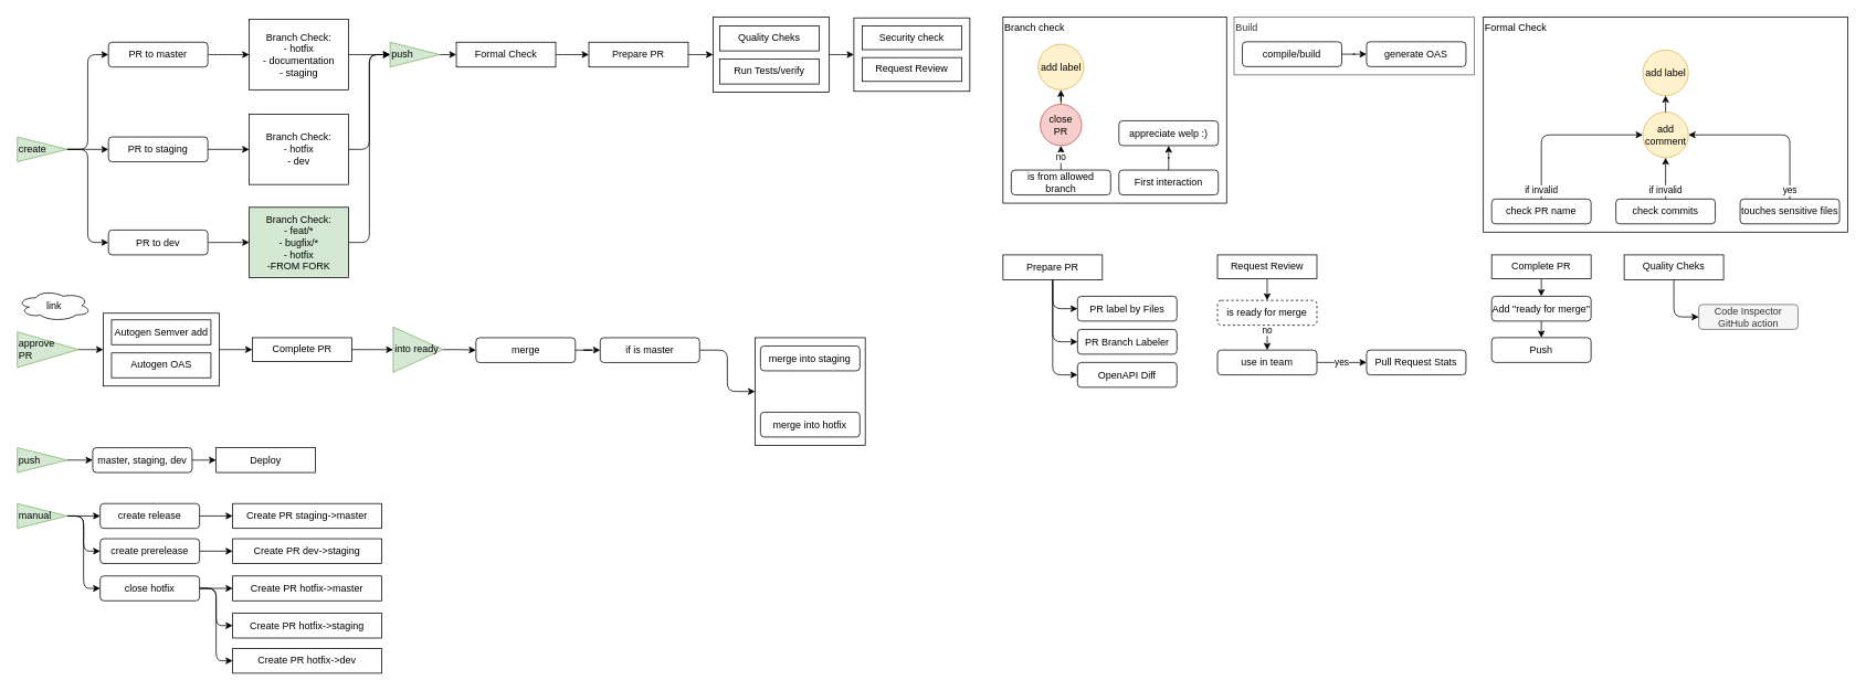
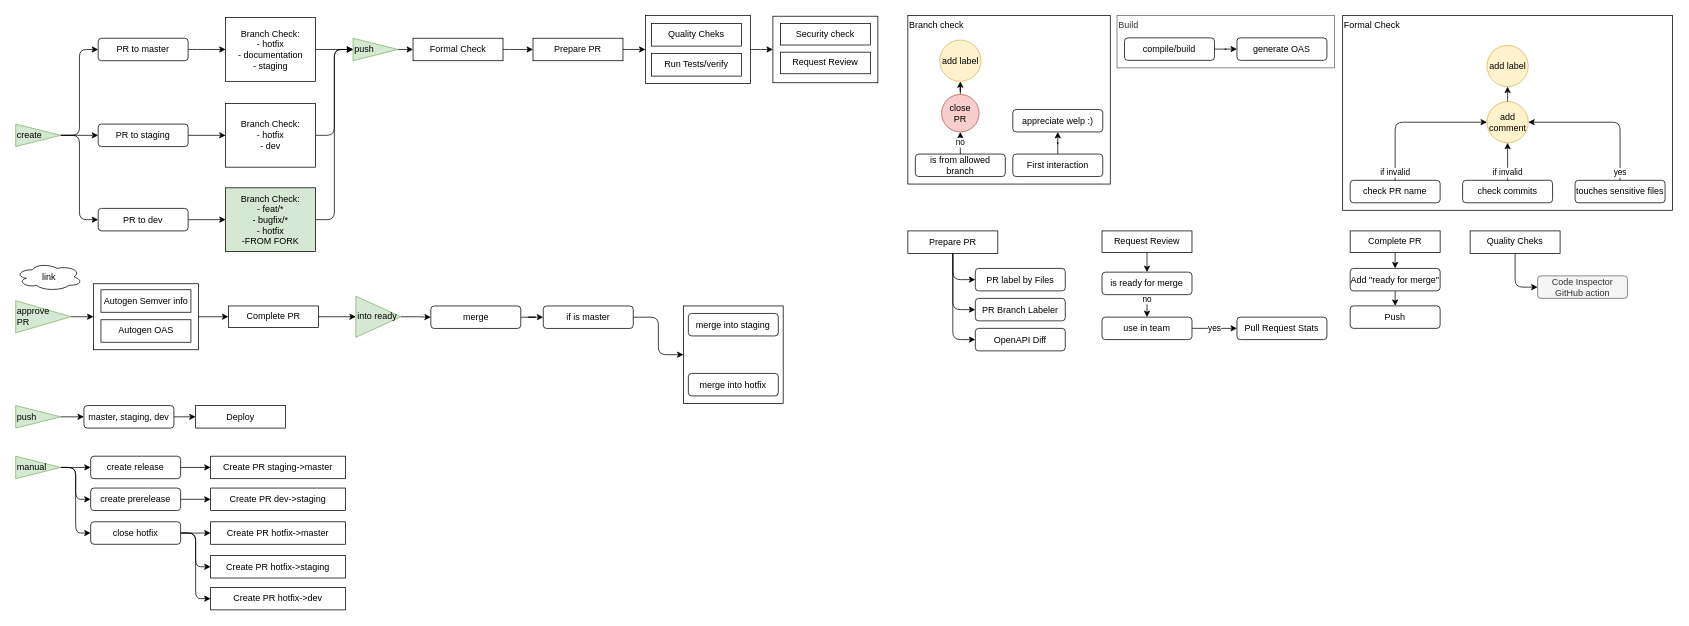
- <mxCell id="74" value="is ready for merge" style="rounded=1;whiteSpace=wrap;html=1;dashed=1;" parent="1" vertex="1"><mxGeometry x="1469" y="362.5" width="120" height="30" as="geometry" /></mxCell>
+ <mxCell id="74" value="is ready for merge" style="rounded=1;whiteSpace=wrap;html=1;" parent="1" vertex="1"><mxGeometry x="1469" y="362.5" width="120" height="30" as="geometry" /></mxCell>
- <mxCell id="58" value="Autogen Semver add" style="rounded=0;whiteSpace=wrap;html=1;align=center;" parent="55" vertex="1"><mxGeometry x="10" y="8" width="120" height="30" as="geometry" /></mxCell>
+ <mxCell id="58" value="Autogen Semver info" style="rounded=0;whiteSpace=wrap;html=1;align=center;" parent="55" vertex="1"><mxGeometry x="10" y="8" width="120" height="30" as="geometry" /></mxCell>
